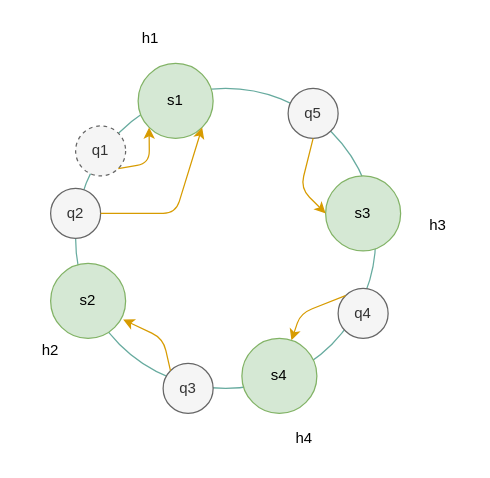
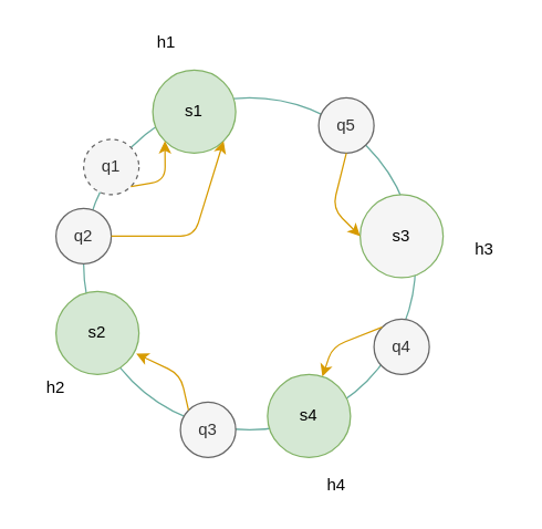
- <mxCell id="6" value="s3" style="ellipse;whiteSpace=wrap;html=1;aspect=fixed;fillColor=#d5e8d4;strokeColor=#82b366;" vertex="1" parent="1"><mxGeometry x="260" y="140" width="60" height="60" as="geometry" /></mxCell>
+ <mxCell id="6" value="s3" style="ellipse;whiteSpace=wrap;html=1;aspect=fixed;fillColor=#f5f5f5;strokeColor=#82b366;" vertex="1" parent="1"><mxGeometry x="260" y="140" width="60" height="60" as="geometry" /></mxCell>
